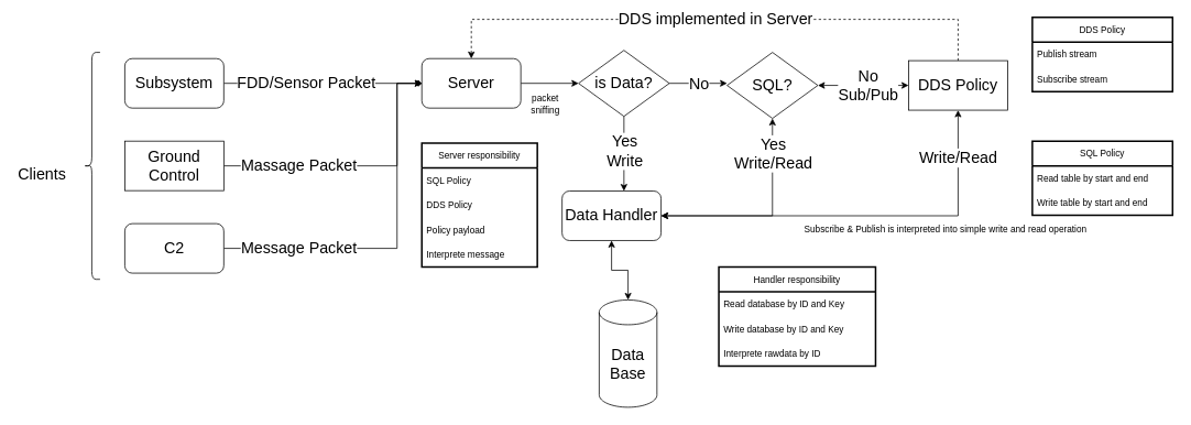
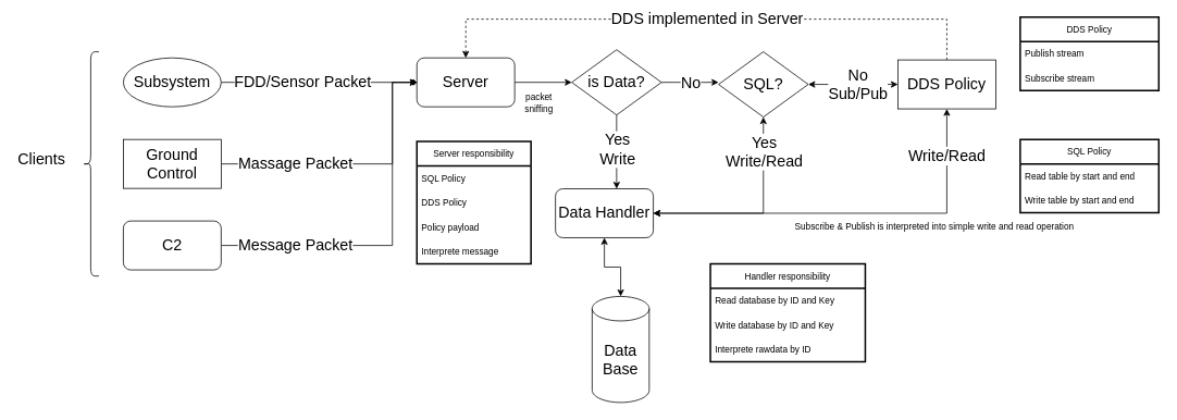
- <mxCell id="4" value="&lt;font style=&quot;font-size: 19px&quot;&gt;Subsystem&lt;/font&gt;" style="rounded=1;whiteSpace=wrap;html=1;" vertex="1" parent="1"><mxGeometry x="150" y="70.5" width="120" height="60" as="geometry" /></mxCell>
+ <mxCell id="4" value="&lt;font style=&quot;font-size: 19px&quot;&gt;Subsystem&lt;/font&gt;" style="ellipse;whiteSpace=wrap;html=1;" vertex="1" parent="1"><mxGeometry x="150" y="70.5" width="120" height="60" as="geometry" /></mxCell>
- <mxCell id="15" value="Clients" style="text;html=1;strokeColor=none;fillColor=none;align=center;verticalAlign=middle;whiteSpace=wrap;rounded=0;fontSize=19;" vertex="1" parent="1"><mxGeometry x="20" y="195.5" width="60" height="30" as="geometry" /></mxCell>
+ <mxCell id="15" value="Clients" style="text;html=1;strokeColor=none;fillColor=none;align=center;verticalAlign=middle;whiteSpace=wrap;rounded=0;fontSize=19;" vertex="1" parent="1"><mxGeometry x="20" y="180.5" width="60" height="30" as="geometry" /></mxCell>
